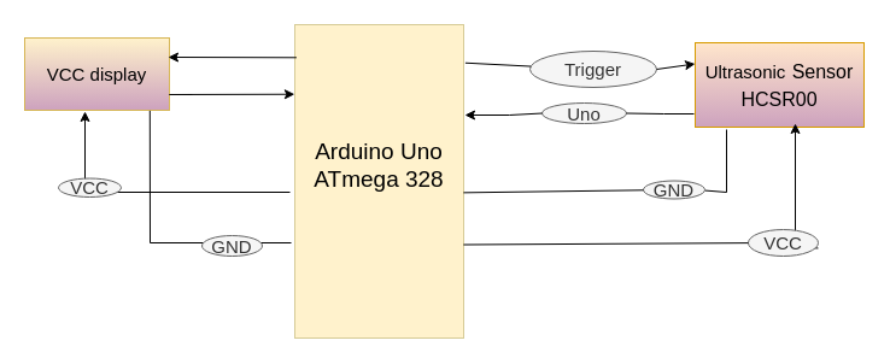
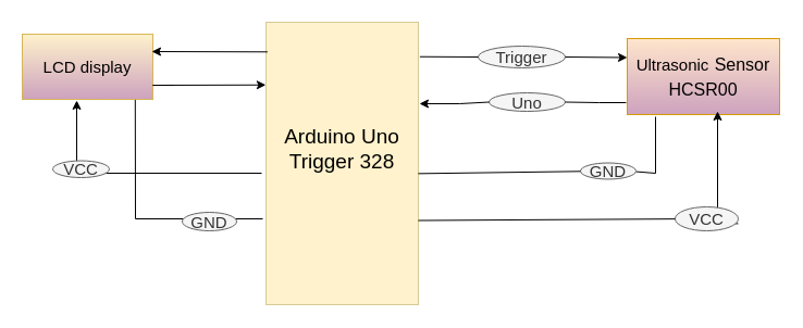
- <mxCell id="6" value="Trigger" style="ellipse;whiteSpace=wrap;html=1;fontSize=15;fillColor=#f5f5f5;fontColor=#333333;strokeColor=#666666;" vertex="1" parent="1"><mxGeometry x="439" y="42" width="105" height="30" as="geometry" /></mxCell>
+ <mxCell id="6" value="Trigger" style="ellipse;whiteSpace=wrap;html=1;fontSize=15;fillColor=#f5f5f5;fontColor=#333333;strokeColor=#666666;" vertex="1" parent="1"><mxGeometry x="439" y="42" width="80" height="20" as="geometry" /></mxCell>
- <mxCell id="5" value="VCC display" style="rounded=0;whiteSpace=wrap;html=1;fontSize=15;fillColor=#fff2cc;strokeColor=#d6b656;gradientColor=#CDA2BE;" vertex="1" parent="1"><mxGeometry x="20" y="31" width="120" height="60" as="geometry" /></mxCell>
+ <mxCell id="5" value="LCD display" style="rounded=0;whiteSpace=wrap;html=1;fontSize=15;fillColor=#fff2cc;strokeColor=#d6b656;gradientColor=#CDA2BE;" vertex="1" parent="1"><mxGeometry x="20" y="31" width="120" height="60" as="geometry" /></mxCell>
- <mxCell id="3" value="Arduino Uno ATmega 328" style="text;html=1;strokeColor=none;fillColor=none;align=center;verticalAlign=middle;whiteSpace=wrap;rounded=0;fontSize=19;" vertex="1" parent="1"><mxGeometry x="255" y="72" width="117.5" height="130" as="geometry" /></mxCell>
+ <mxCell id="3" value="Arduino Uno Trigger 328" style="text;html=1;strokeColor=none;fillColor=none;align=center;verticalAlign=middle;whiteSpace=wrap;rounded=0;fontSize=19;" vertex="1" parent="1"><mxGeometry x="255" y="72" width="117.5" height="130" as="geometry" /></mxCell>
